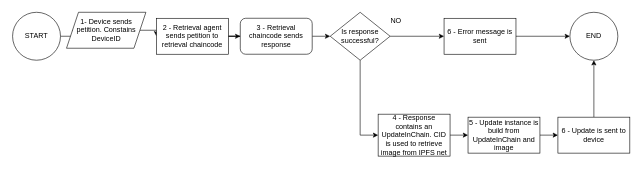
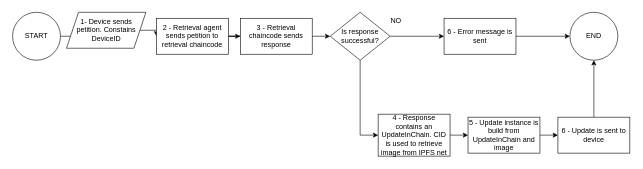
- <mxCell id="9" value="3 - Retrieval chaincode sends response" style="whiteSpace=wrap;html=1;rounded=1;" parent="1" vertex="1"><mxGeometry x="400" y="30" width="120" height="60" as="geometry" /></mxCell>
+ <mxCell id="9" value="3 - Retrieval chaincode sends response" style="rounded=0;whiteSpace=wrap;html=1;" parent="1" vertex="1"><mxGeometry x="400" y="30" width="120" height="60" as="geometry" /></mxCell>
